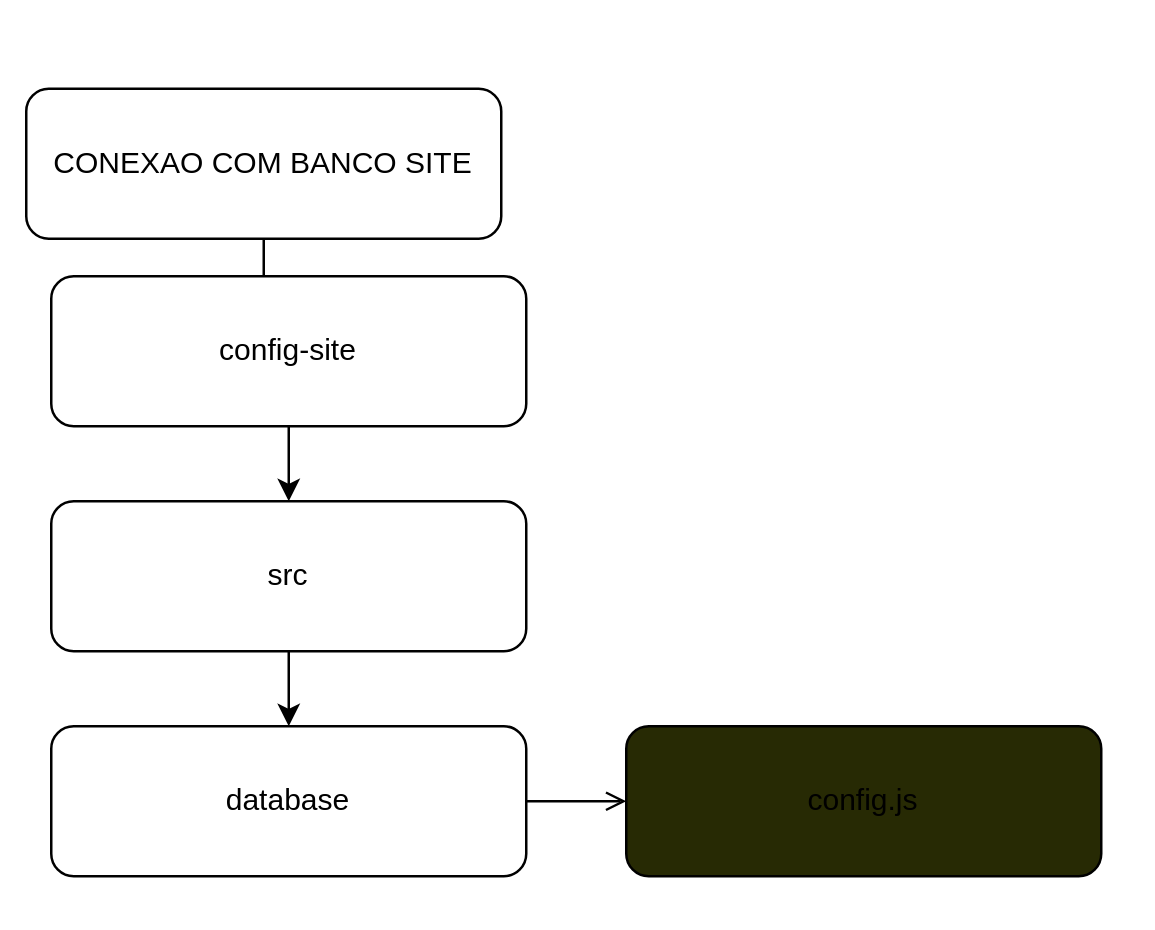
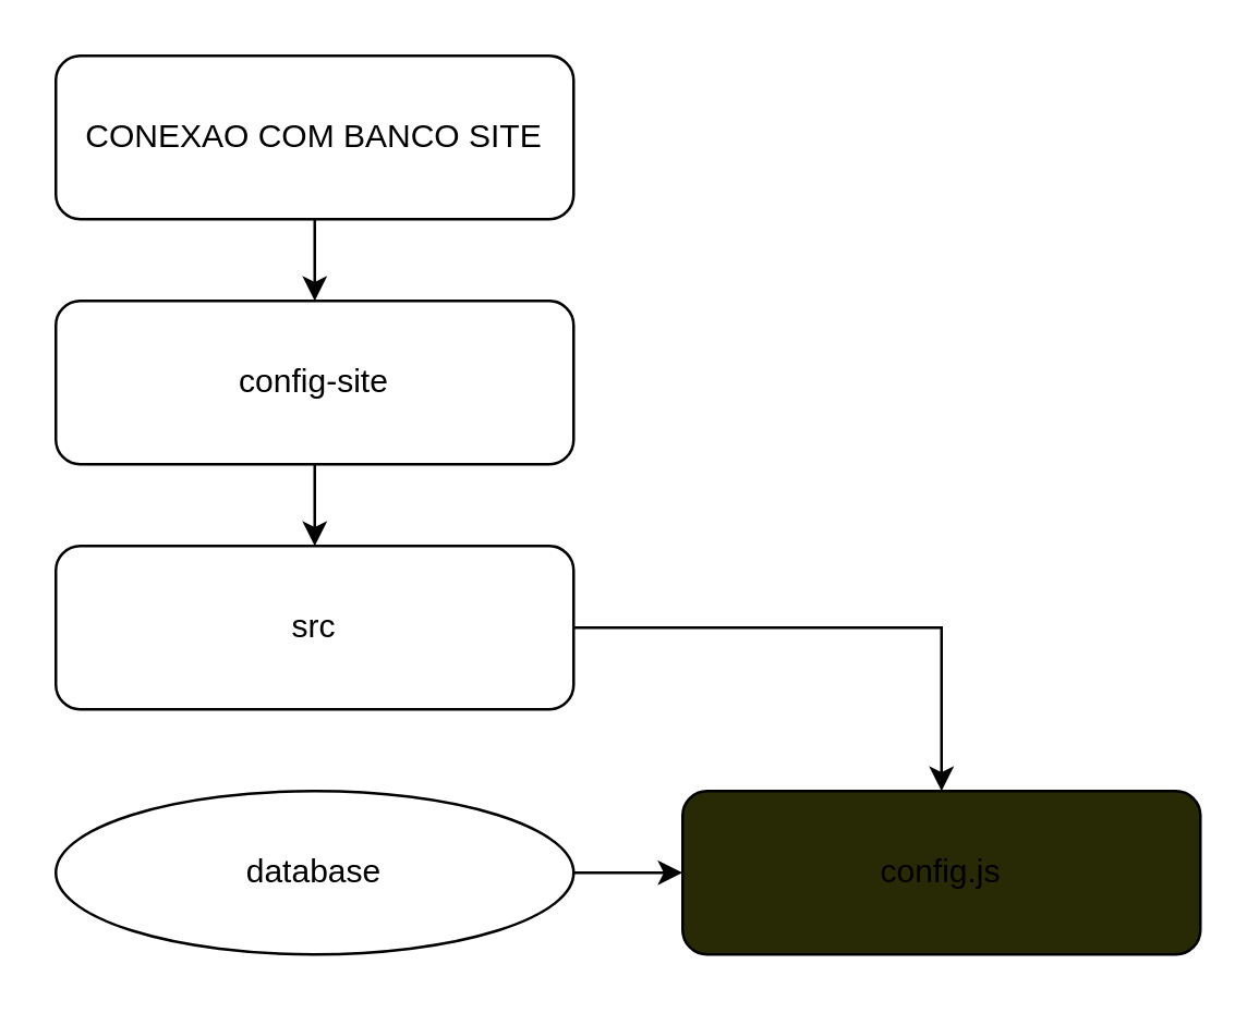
- <mxCell id="3" value="CONEXAO COM BANCO SITE" style="rounded=1;whiteSpace=wrap;html=1;" parent="1" vertex="1"><mxGeometry x="10" y="35" width="190" height="60" as="geometry" /></mxCell>
+ <mxCell id="3" value="CONEXAO COM BANCO SITE" style="rounded=1;whiteSpace=wrap;html=1;" parent="1" vertex="1"><mxGeometry x="20" y="20" width="190" height="60" as="geometry" /></mxCell>
- <mxCell id="6" style="edgeStyle=orthogonalEdgeStyle;rounded=0;orthogonalLoop=1;jettySize=auto;html=1;" parent="1" source="7" target="9" edge="1"><mxGeometry relative="1" as="geometry" /></mxCell>
+ <mxCell id="6" style="edgeStyle=orthogonalEdgeStyle;rounded=0;orthogonalLoop=1;jettySize=auto;html=1;" parent="1" source="7" target="10" edge="1"><mxGeometry relative="1" as="geometry" /></mxCell>
- <mxCell id="9" value="database" style="rounded=1;whiteSpace=wrap;html=1;" parent="1" vertex="1"><mxGeometry x="20" y="290" width="190" height="60" as="geometry" /></mxCell>
+ <mxCell id="9" value="database" style="ellipse;whiteSpace=wrap;html=1;" parent="1" vertex="1"><mxGeometry x="20" y="290" width="190" height="60" as="geometry" /></mxCell>
- <mxCell id="8" style="edgeStyle=orthogonalEdgeStyle;rounded=0;orthogonalLoop=1;jettySize=auto;html=1;endArrow=open;" parent="1" source="9" target="10" edge="1"><mxGeometry relative="1" as="geometry" /></mxCell>
+ <mxCell id="8" style="edgeStyle=orthogonalEdgeStyle;rounded=0;orthogonalLoop=1;jettySize=auto;html=1;" parent="1" source="9" target="10" edge="1"><mxGeometry relative="1" as="geometry" /></mxCell>
